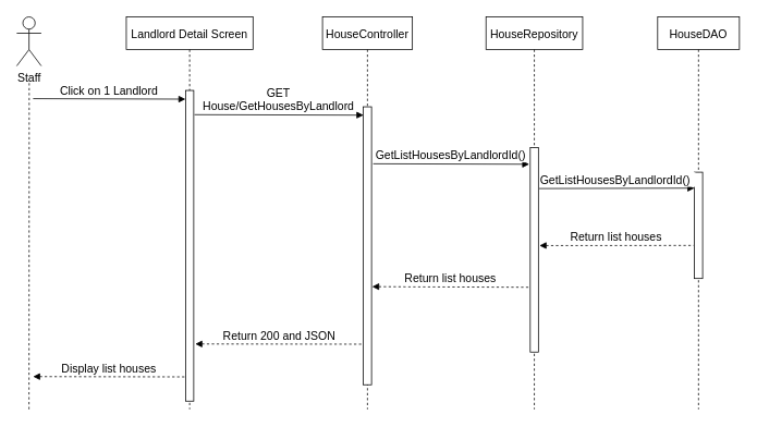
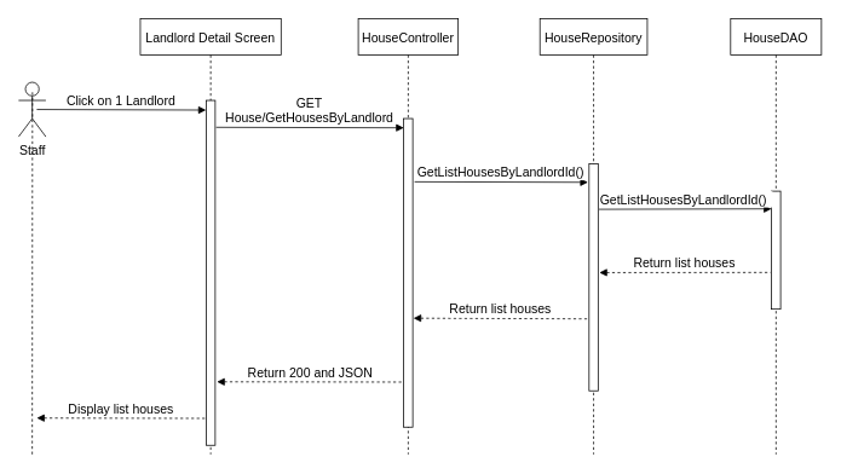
- <mxCell id="6" value="Staff" style="shape=umlActor;verticalLabelPosition=bottom;verticalAlign=top;html=1;outlineConnect=0;fontSize=14;" parent="1" vertex="1"><mxGeometry x="20" y="20" width="30" height="60" as="geometry" /></mxCell>
+ <mxCell id="6" value="Staff" style="shape=umlActor;verticalLabelPosition=bottom;verticalAlign=top;html=1;outlineConnect=0;fontSize=14;" parent="1" vertex="1"><mxGeometry x="20" y="90" width="30" height="60" as="geometry" /></mxCell>
